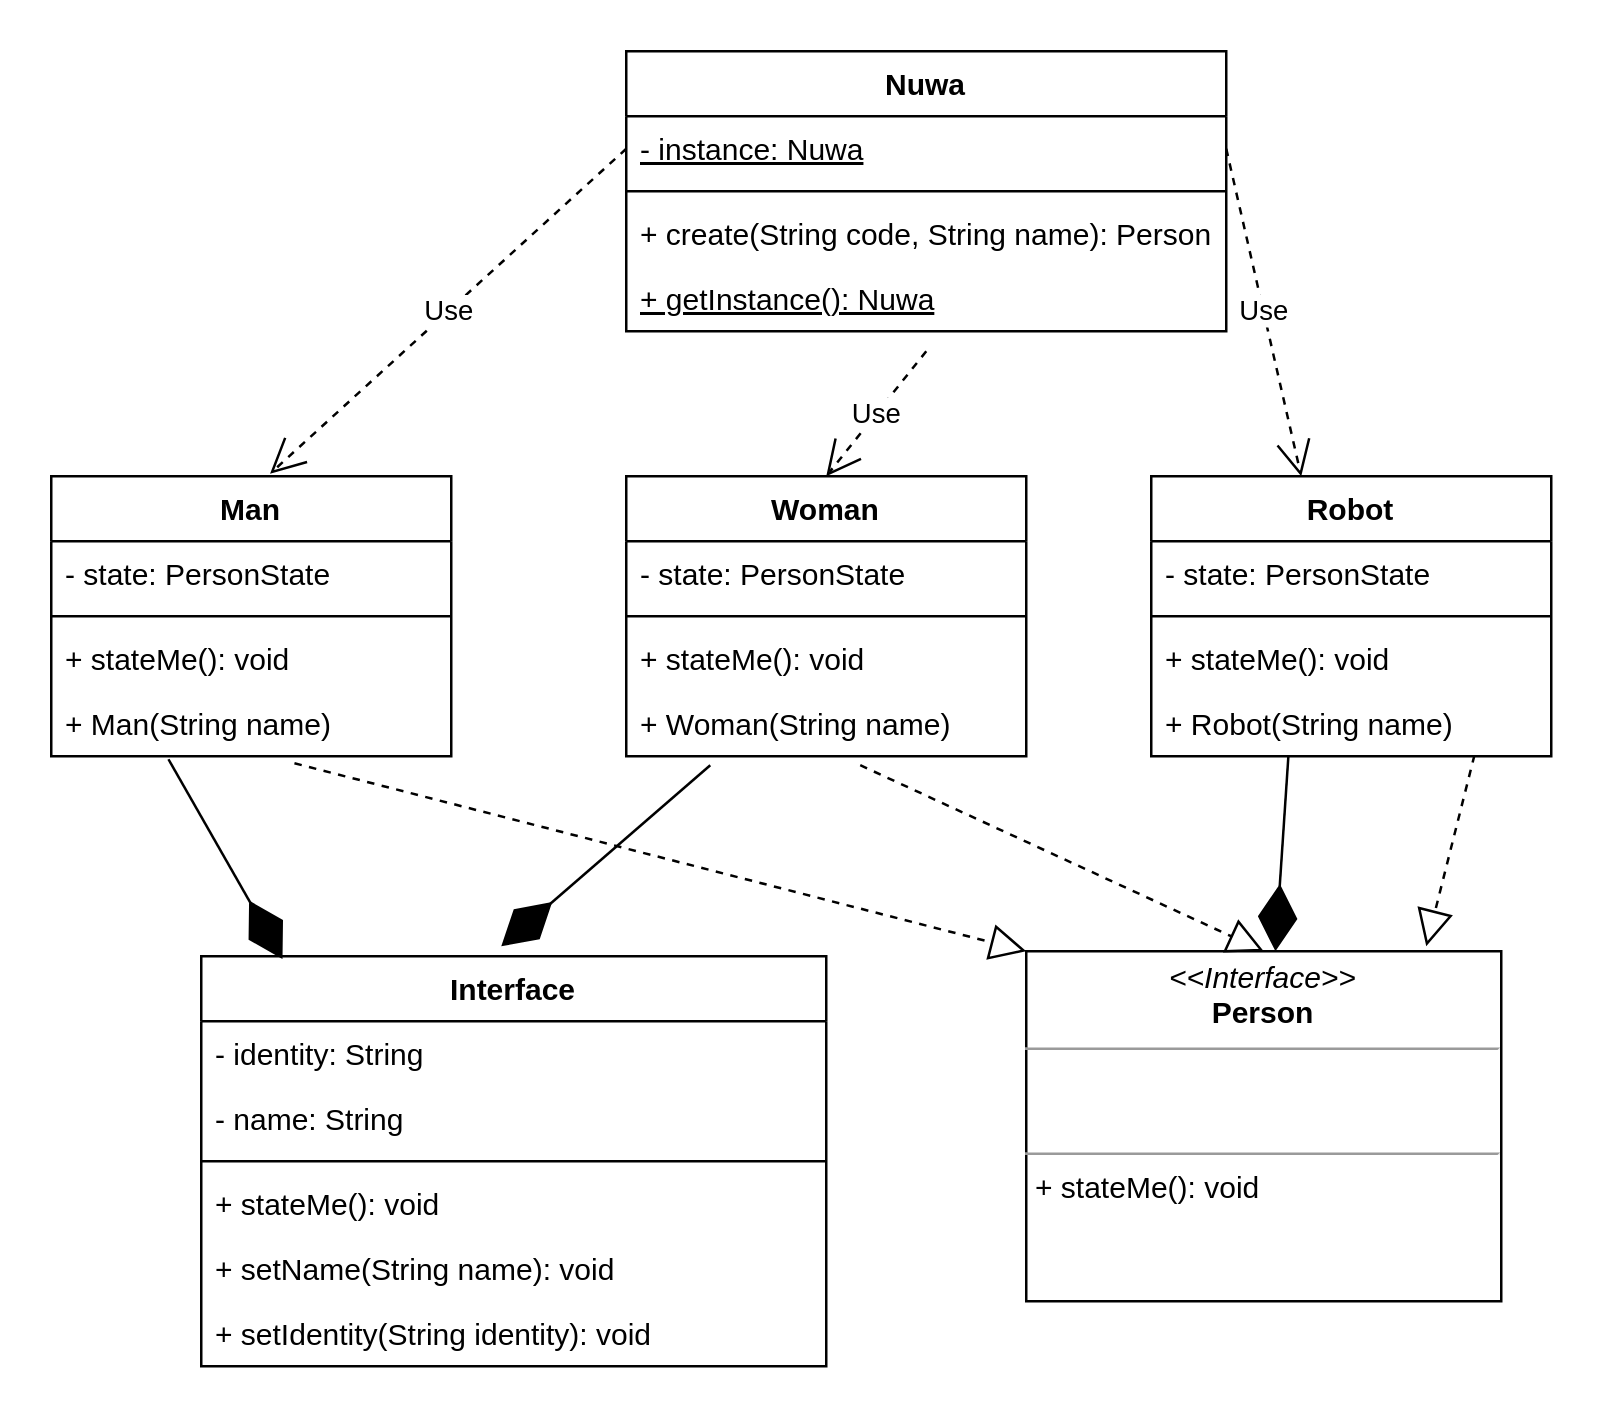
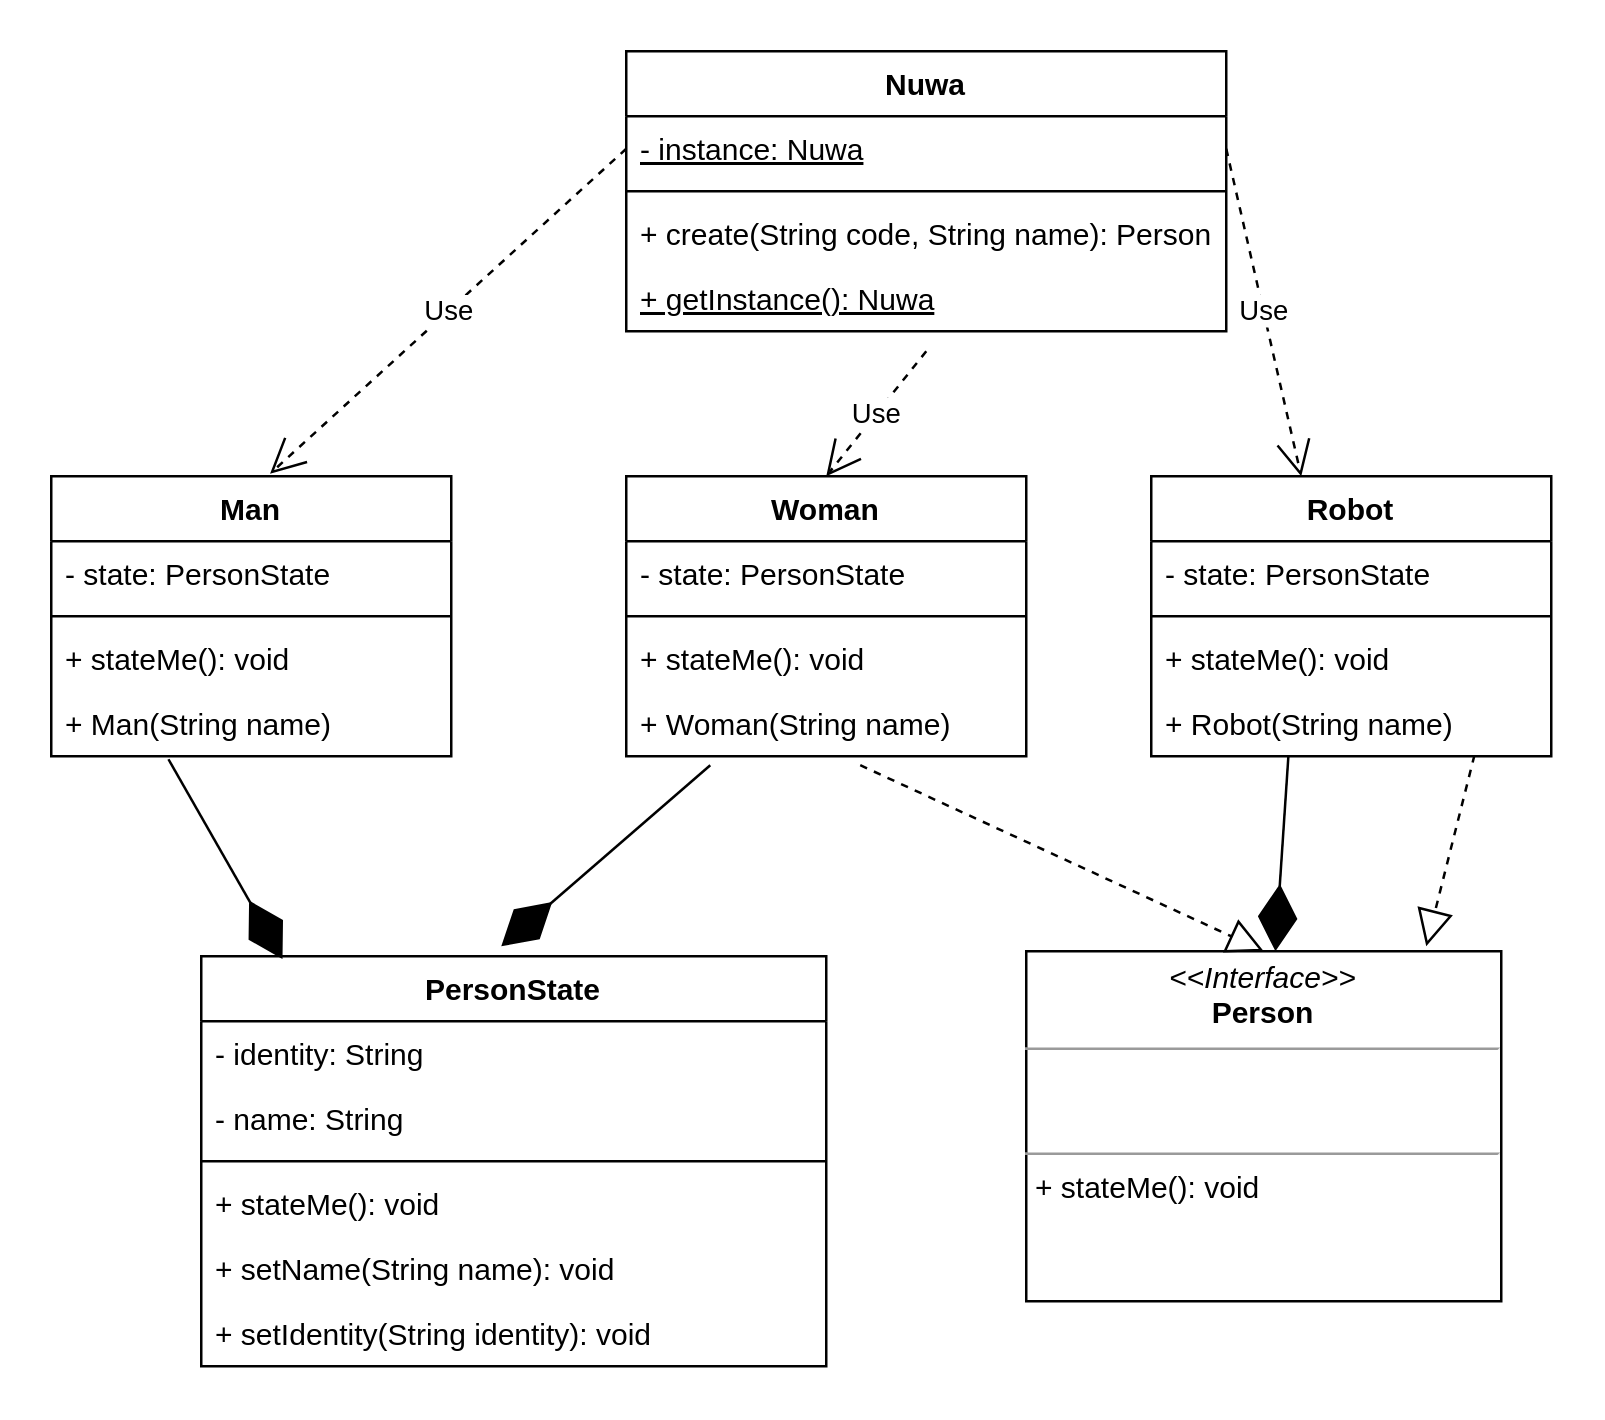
- <mxCell id="36" value="" style="endArrow=block;dashed=1;endFill=0;endSize=12;html=1;rounded=0;exitX=0.608;exitY=1.108;exitDx=0;exitDy=0;exitPerimeter=0;entryX=0;entryY=0;entryDx=0;entryDy=0;" parent="1" source="11" target="12" edge="1"><mxGeometry width="160" relative="1" as="geometry"><mxPoint x="170" y="298" as="sourcePoint" /><mxPoint x="330" y="298" as="targetPoint" /></mxGeometry></mxCell>
- <mxCell id="16" value="Interface" style="swimlane;fontStyle=1;align=center;verticalAlign=top;childLayout=stackLayout;horizontal=1;startSize=26;horizontalStack=0;resizeParent=1;resizeParentMax=0;resizeLast=0;collapsible=1;marginBottom=0;" parent="1" vertex="1"><mxGeometry x="80" y="382" width="250" height="164" as="geometry" /></mxCell>
+ <mxCell id="16" value="PersonState" style="swimlane;fontStyle=1;align=center;verticalAlign=top;childLayout=stackLayout;horizontal=1;startSize=26;horizontalStack=0;resizeParent=1;resizeParentMax=0;resizeLast=0;collapsible=1;marginBottom=0;" parent="1" vertex="1"><mxGeometry x="80" y="382" width="250" height="164" as="geometry" /></mxCell>
